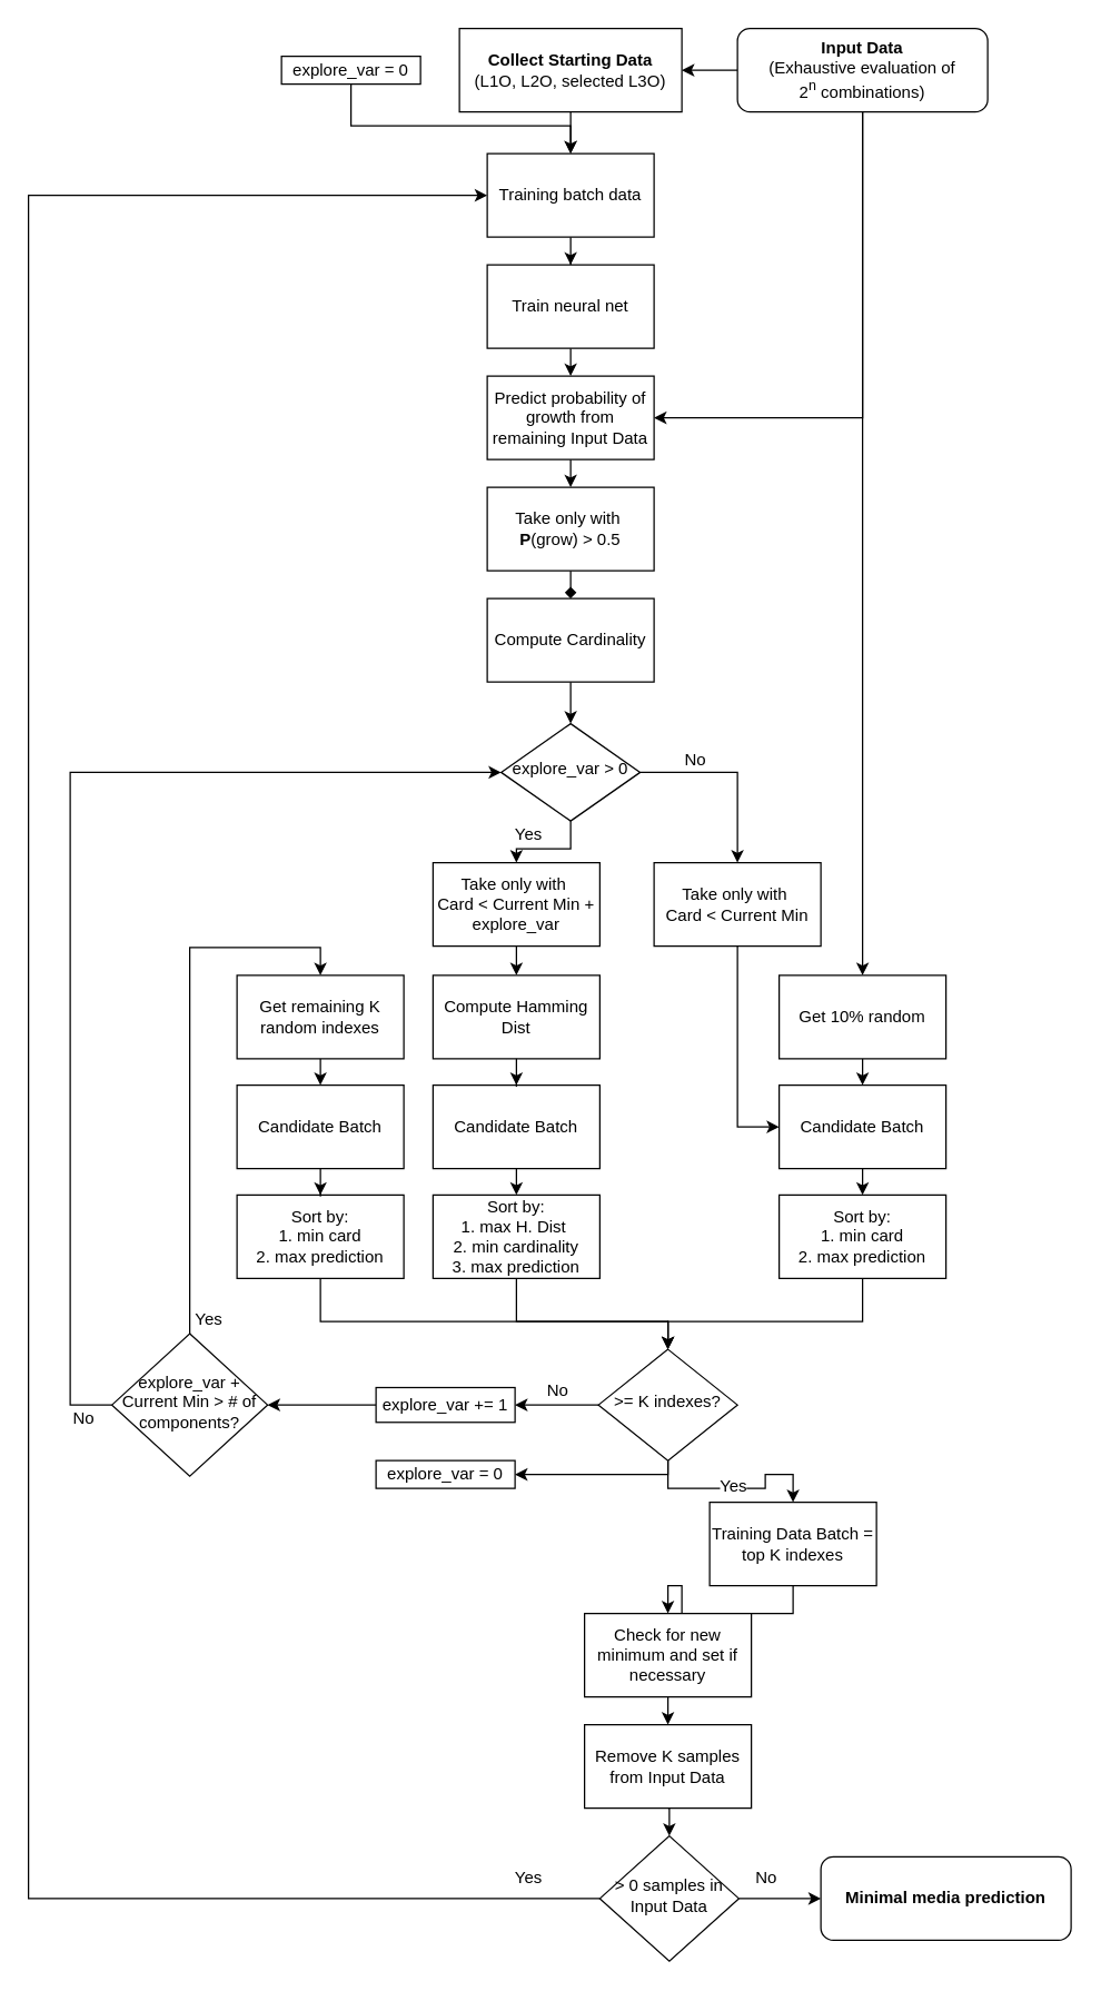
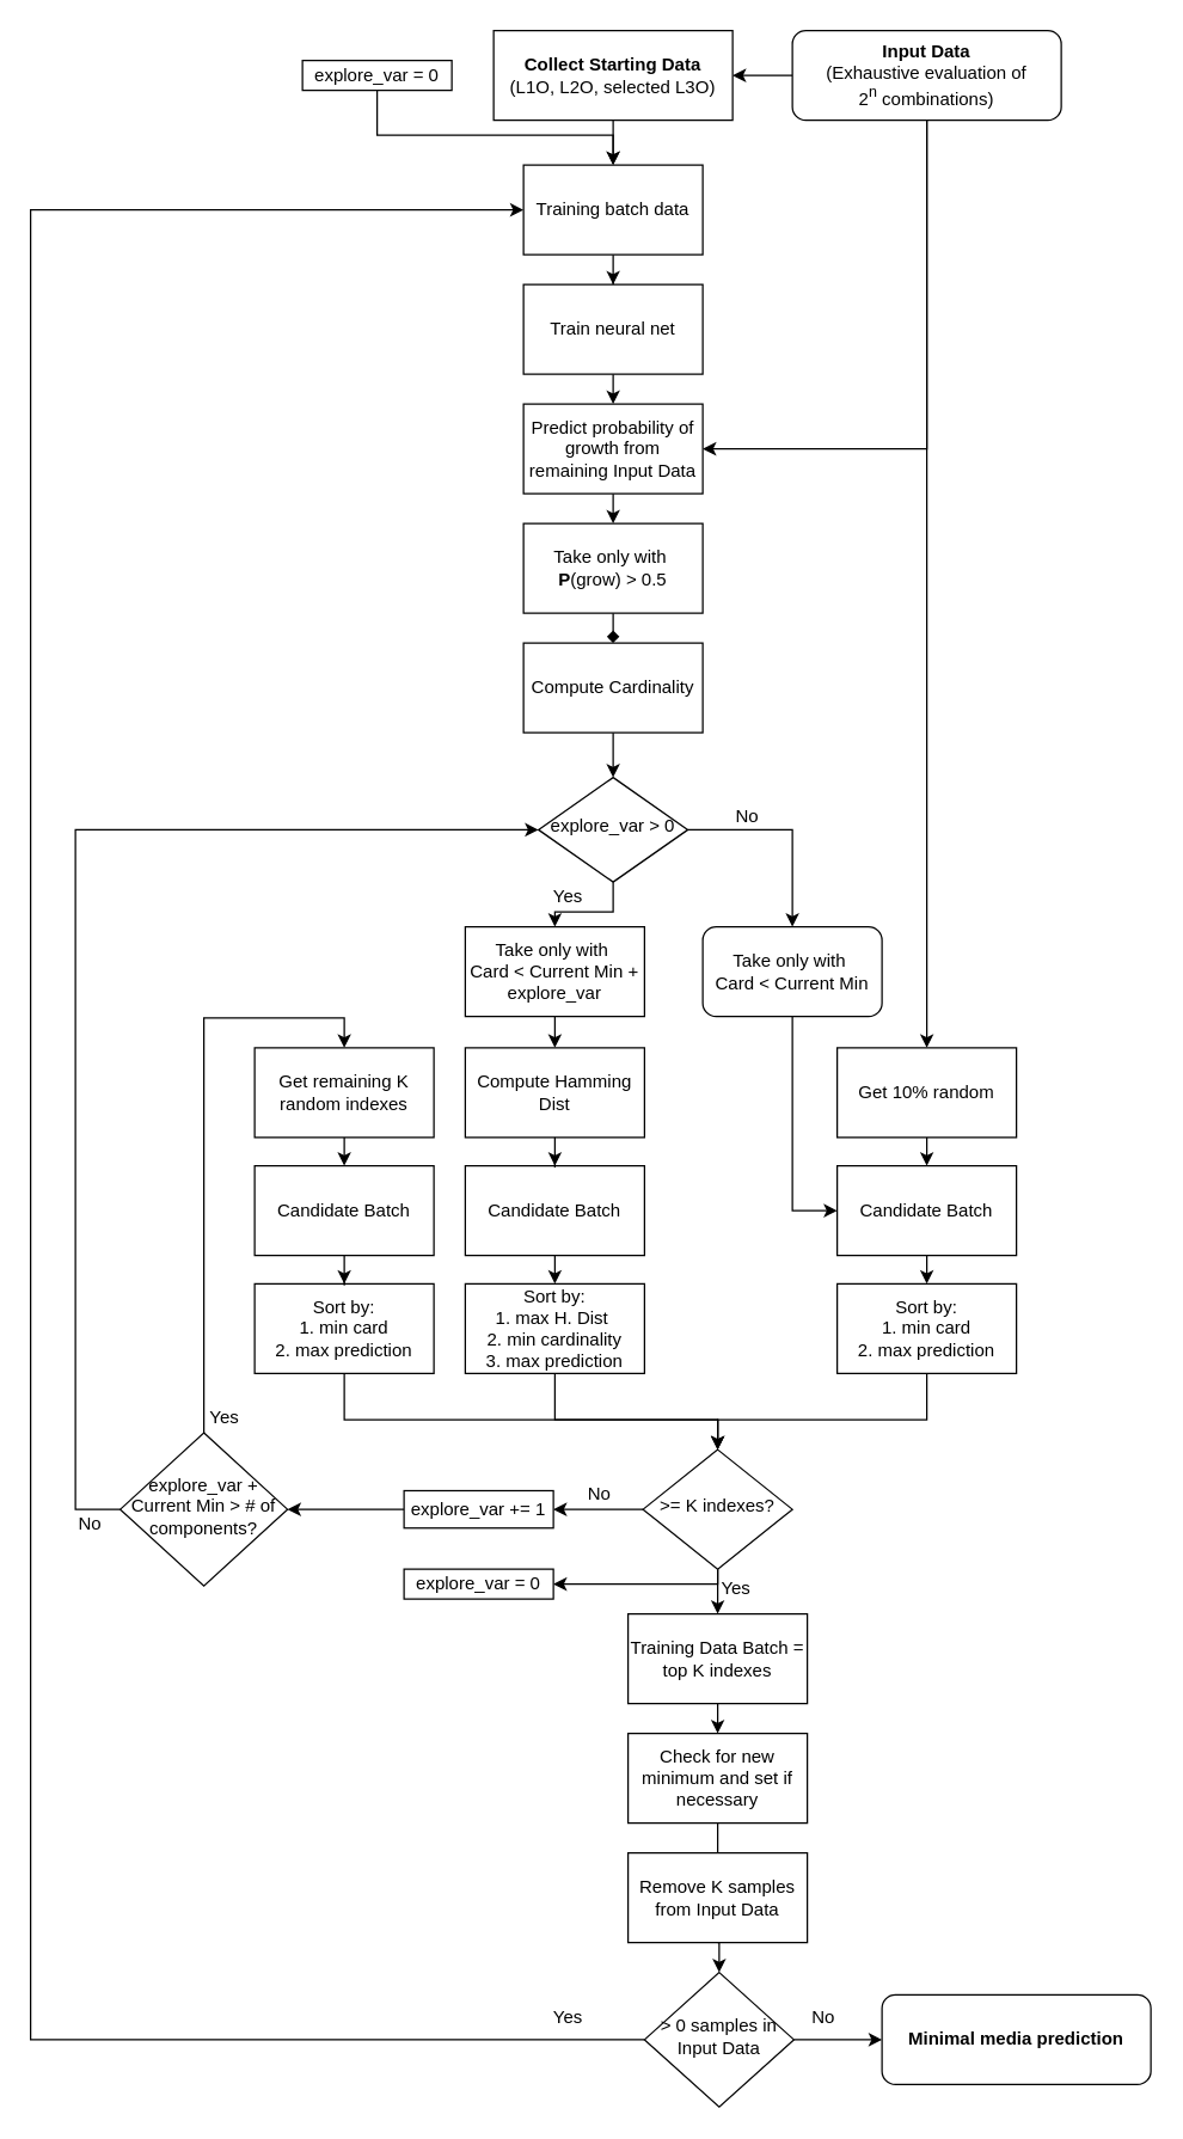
- <mxCell id="21" value="Take only with&amp;nbsp;&lt;br&gt;Card&lt;b&gt; &lt;/b&gt;&amp;lt; Current Min" style="rounded=0;whiteSpace=wrap;html=1;" parent="1" vertex="1"><mxGeometry x="470" y="620" width="120" height="60" as="geometry" /></mxCell>
+ <mxCell id="21" value="Take only with&amp;nbsp;&lt;br&gt;Card&lt;b&gt; &lt;/b&gt;&amp;lt; Current Min" style="whiteSpace=wrap;html=1;rounded=1;" parent="1" vertex="1"><mxGeometry x="470" y="620" width="120" height="60" as="geometry" /></mxCell>
- <mxCell id="27" value="Training Data Batch = top K indexes" style="rounded=0;whiteSpace=wrap;html=1;" parent="1" vertex="1"><mxGeometry x="510" y="1080" width="120" height="60" as="geometry" /></mxCell>
+ <mxCell id="27" value="Training Data Batch = top K indexes" style="rounded=0;whiteSpace=wrap;html=1;" parent="1" vertex="1"><mxGeometry x="420" y="1080" width="120" height="60" as="geometry" /></mxCell>
- <mxCell id="28" style="edgeStyle=orthogonalEdgeStyle;rounded=0;orthogonalLoop=1;jettySize=auto;html=1;exitX=0.5;exitY=1;exitDx=0;exitDy=0;entryX=0.5;entryY=0;entryDx=0;entryDy=0;" parent="1" source="29" target="53" edge="1"><mxGeometry relative="1" as="geometry" /></mxCell>
+ <mxCell id="28" style="edgeStyle=orthogonalEdgeStyle;rounded=0;orthogonalLoop=1;jettySize=auto;html=1;exitX=0.5;exitY=1;exitDx=0;exitDy=0;entryX=0.5;entryY=0;entryDx=0;entryDy=0;endArrow=none;" parent="1" source="29" target="53" edge="1"><mxGeometry relative="1" as="geometry" /></mxCell>
